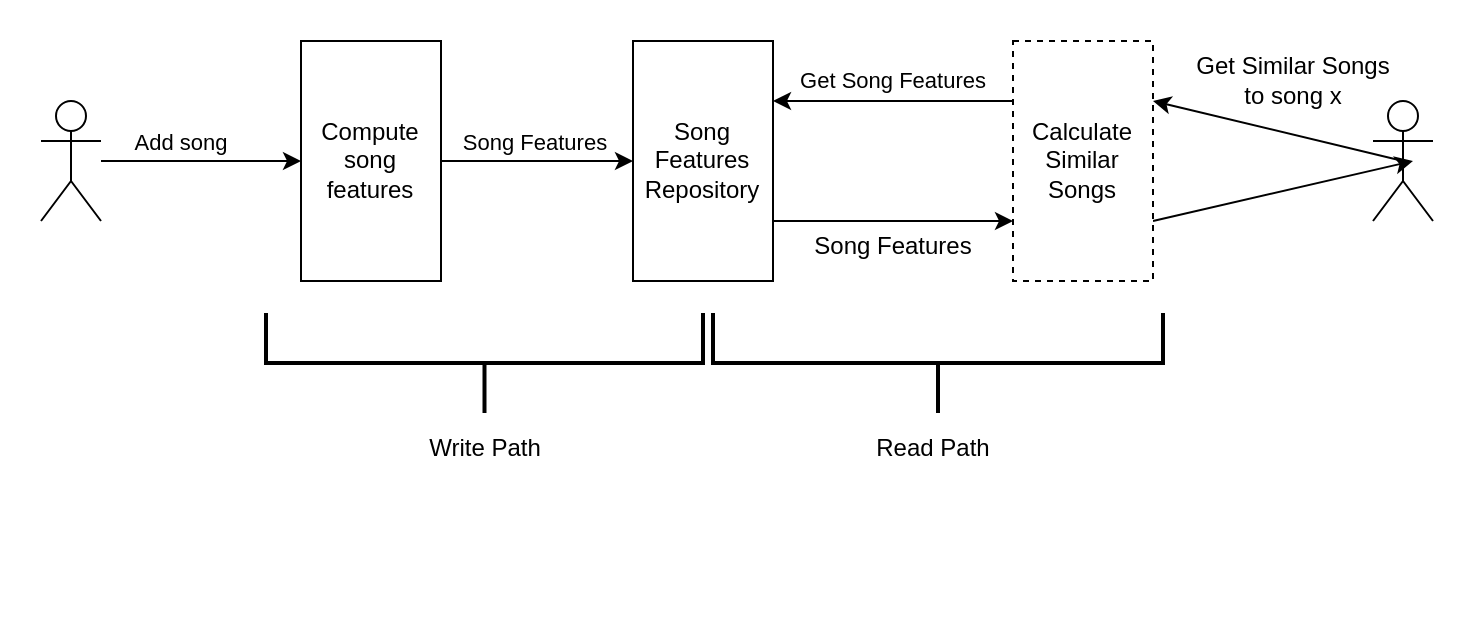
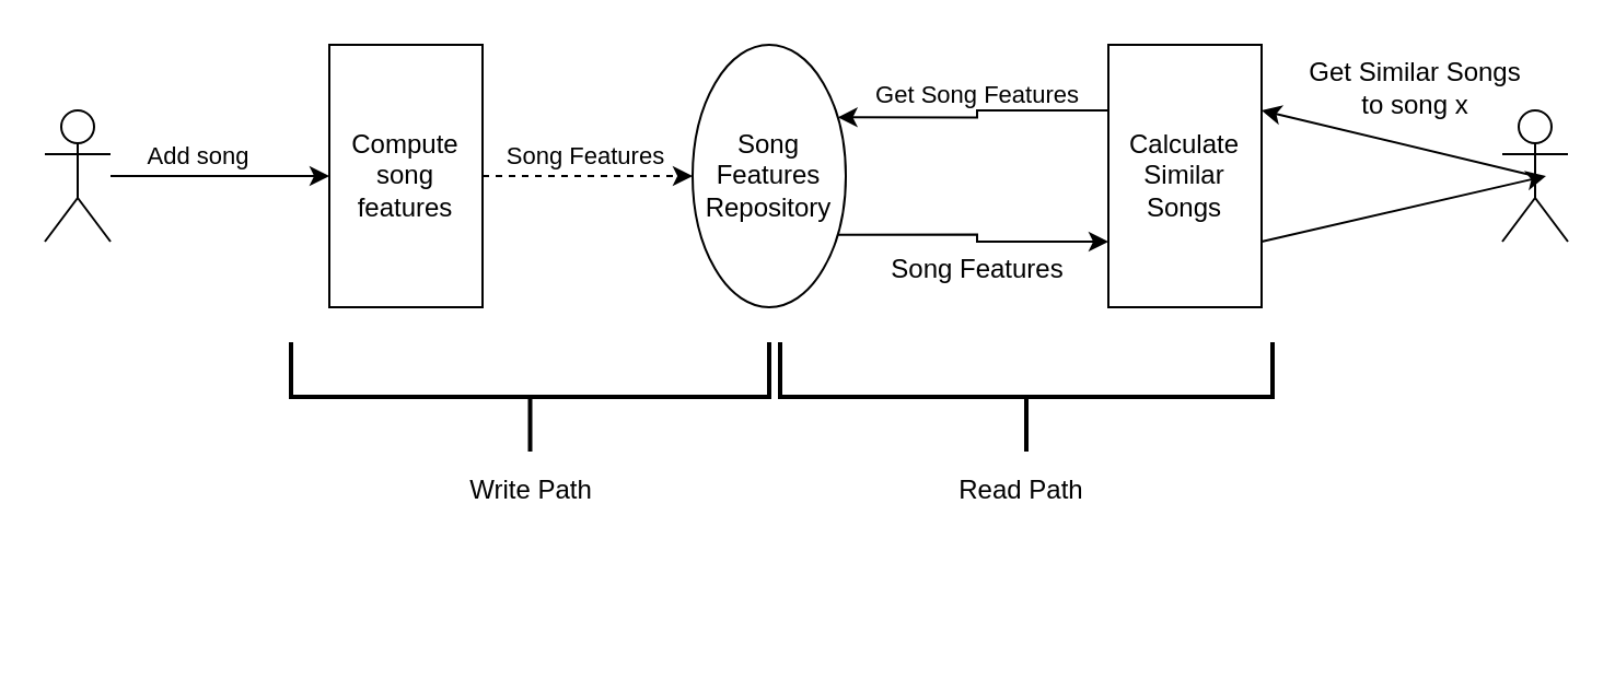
- <mxCell id="7" style="edgeStyle=orthogonalEdgeStyle;rounded=0;orthogonalLoop=1;jettySize=auto;html=1;entryX=0;entryY=0.5;entryDx=0;entryDy=0;" edge="1" parent="1" source="9" target="11"><mxGeometry relative="1" as="geometry" /></mxCell>
+ <mxCell id="7" style="edgeStyle=orthogonalEdgeStyle;rounded=0;orthogonalLoop=1;jettySize=auto;html=1;entryX=0;entryY=0.5;entryDx=0;entryDy=0;dashed=1;" edge="1" parent="1" source="9" target="11"><mxGeometry relative="1" as="geometry" /></mxCell>
- <mxCell id="11" value="Song Features Repository" style="rounded=0;whiteSpace=wrap;html=1;" vertex="1" parent="1"><mxGeometry x="316" y="20" width="70" height="120" as="geometry" /></mxCell>
+ <mxCell id="11" value="Song Features Repository" style="ellipse;whiteSpace=wrap;html=1;" vertex="1" parent="1"><mxGeometry x="316" y="20" width="70" height="120" as="geometry" /></mxCell>
- <mxCell id="14" value="Calculate Similar Songs" style="rounded=0;whiteSpace=wrap;html=1;dashed=1;" vertex="1" parent="1"><mxGeometry x="506" y="20" width="70" height="120" as="geometry" /></mxCell>
+ <mxCell id="14" value="Calculate Similar Songs" style="rounded=0;whiteSpace=wrap;html=1;" vertex="1" parent="1"><mxGeometry x="506" y="20" width="70" height="120" as="geometry" /></mxCell>
